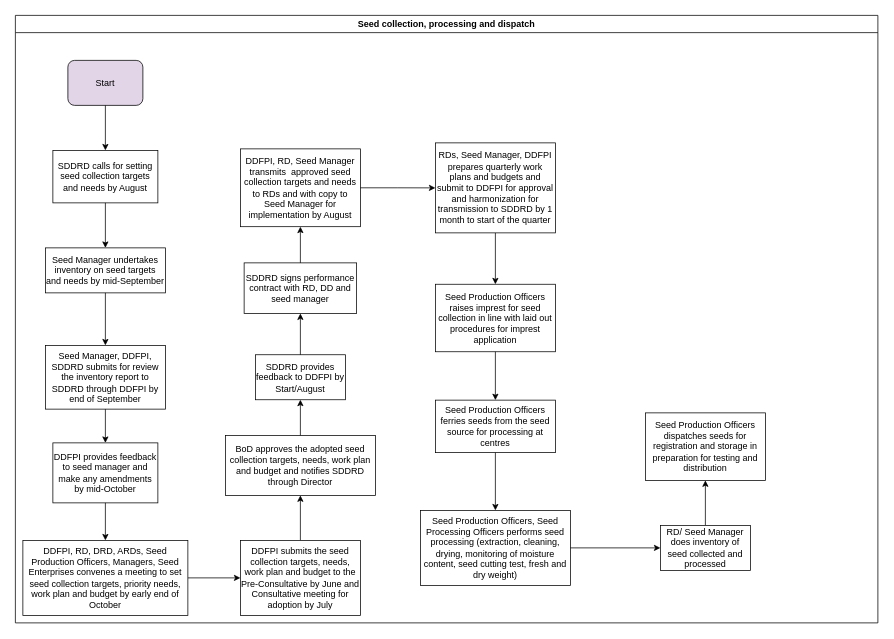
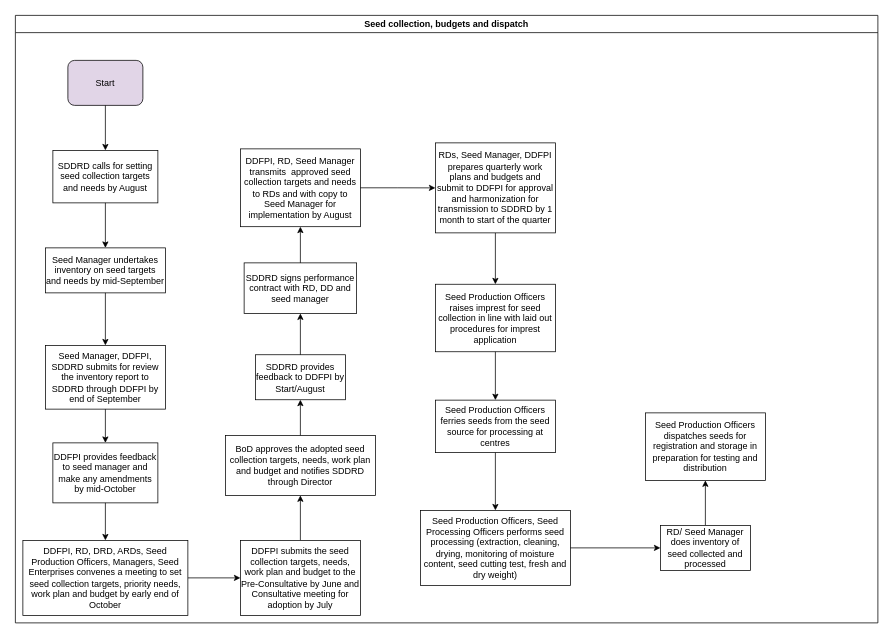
- <mxCell id="2" value="Seed collection, processing and dispatch" style="swimlane;" vertex="1" parent="1"><mxGeometry x="20" y="20" width="1150" height="810" as="geometry" /></mxCell>
+ <mxCell id="2" value="Seed collection, budgets and dispatch" style="swimlane;" vertex="1" parent="1"><mxGeometry x="20" y="20" width="1150" height="810" as="geometry" /></mxCell>
